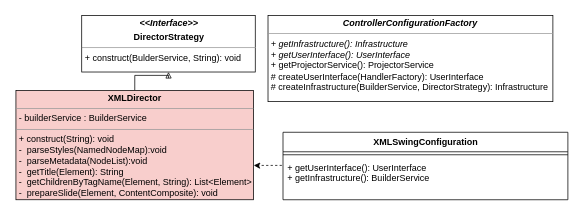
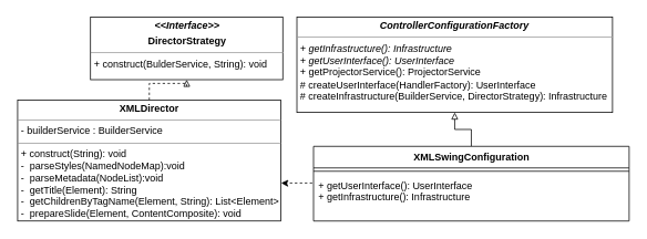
- <mxCell id="3" style="edgeStyle=orthogonalEdgeStyle;rounded=0;orthogonalLoop=1;jettySize=auto;html=1;entryX=0.5;entryY=1;entryDx=0;entryDy=0;endArrow=block;endFill=0;exitX=0.5;exitY=0;exitDx=0;exitDy=0;" edge="1" parent="1" source="4" target="2"><mxGeometry relative="1" as="geometry" /></mxCell>
+ <mxCell id="3" style="edgeStyle=orthogonalEdgeStyle;rounded=0;orthogonalLoop=1;jettySize=auto;html=1;entryX=0.5;entryY=1;entryDx=0;entryDy=0;endArrow=block;endFill=0;exitX=0.5;exitY=0;exitDx=0;exitDy=0;dashed=1;" edge="1" parent="1" source="4" target="2"><mxGeometry relative="1" as="geometry" /></mxCell>
+ <mxCell id="7" style="edgeStyle=orthogonalEdgeStyle;rounded=0;orthogonalLoop=1;jettySize=auto;html=1;entryX=0.5;entryY=1;entryDx=0;entryDy=0;startArrow=none;startFill=0;endArrow=block;endFill=0;" edge="1" parent="1" source="8" target="5"><mxGeometry relative="1" as="geometry" /></mxCell>
- <mxCell id="4" value="&lt;p style=&quot;margin:0px;margin-top:4px;text-align:center;&quot;&gt;&lt;b style=&quot;background-color: initial;&quot;&gt;XMLDirector&lt;/b&gt;&lt;br&gt;&lt;/p&gt;&lt;hr size=&quot;1&quot;&gt;&lt;p style=&quot;margin:0px;margin-left:4px;&quot;&gt;- builderService : BuilderService&lt;/p&gt;&lt;hr size=&quot;1&quot;&gt;&lt;p style=&quot;margin:0px;margin-left:4px;&quot;&gt;&lt;span style=&quot;background-color: initial;&quot;&gt;+ construct(String): void&lt;br&gt;&lt;/span&gt;&lt;/p&gt;&lt;p style=&quot;margin:0px;margin-left:4px;&quot;&gt;&lt;span style=&quot;background-color: initial;&quot;&gt;-&amp;nbsp; parseStyles(NamedNodeMap):void&lt;/span&gt;&lt;/p&gt;&lt;p style=&quot;margin:0px;margin-left:4px;&quot;&gt;&lt;span style=&quot;background-color: initial;&quot;&gt;-&amp;nbsp; parseMetadata(NodeList):void&lt;/span&gt;&lt;/p&gt;&lt;p style=&quot;margin:0px;margin-left:4px;&quot;&gt;&lt;span style=&quot;background-color: initial;&quot;&gt;-&amp;nbsp; getTitle(Element): String&lt;/span&gt;&lt;/p&gt;&lt;p style=&quot;margin:0px;margin-left:4px;&quot;&gt;-&amp;nbsp; getChildrenByTagName(Element, String): List&amp;lt;Element&amp;gt;&lt;/p&gt;&lt;p style=&quot;margin:0px;margin-left:4px;&quot;&gt;-&amp;nbsp; prepareSlide(Element, ContentComposite): void&lt;/p&gt;" style="verticalAlign=top;align=left;overflow=fill;fontSize=12;fontFamily=Helvetica;html=1;fillColor=#f8cecc;" vertex="1" parent="1"><mxGeometry x="20.75" y="120.01" width="317" height="145.87" as="geometry" /></mxCell>
+ <mxCell id="4" value="&lt;p style=&quot;margin:0px;margin-top:4px;text-align:center;&quot;&gt;&lt;b style=&quot;background-color: initial;&quot;&gt;XMLDirector&lt;/b&gt;&lt;br&gt;&lt;/p&gt;&lt;hr size=&quot;1&quot;&gt;&lt;p style=&quot;margin:0px;margin-left:4px;&quot;&gt;- builderService : BuilderService&lt;/p&gt;&lt;hr size=&quot;1&quot;&gt;&lt;p style=&quot;margin:0px;margin-left:4px;&quot;&gt;&lt;span style=&quot;background-color: initial;&quot;&gt;+ construct(String): void&lt;br&gt;&lt;/span&gt;&lt;/p&gt;&lt;p style=&quot;margin:0px;margin-left:4px;&quot;&gt;&lt;span style=&quot;background-color: initial;&quot;&gt;-&amp;nbsp; parseStyles(NamedNodeMap):void&lt;/span&gt;&lt;/p&gt;&lt;p style=&quot;margin:0px;margin-left:4px;&quot;&gt;&lt;span style=&quot;background-color: initial;&quot;&gt;-&amp;nbsp; parseMetadata(NodeList):void&lt;/span&gt;&lt;/p&gt;&lt;p style=&quot;margin:0px;margin-left:4px;&quot;&gt;&lt;span style=&quot;background-color: initial;&quot;&gt;-&amp;nbsp; getTitle(Element): String&lt;/span&gt;&lt;/p&gt;&lt;p style=&quot;margin:0px;margin-left:4px;&quot;&gt;-&amp;nbsp; getChildrenByTagName(Element, String): List&amp;lt;Element&amp;gt;&lt;/p&gt;&lt;p style=&quot;margin:0px;margin-left:4px;&quot;&gt;-&amp;nbsp; prepareSlide(Element, ContentComposite): void&lt;/p&gt;" style="verticalAlign=top;align=left;overflow=fill;fontSize=12;fontFamily=Helvetica;html=1;" vertex="1" parent="1"><mxGeometry x="20.75" y="120.01" width="317" height="145.87" as="geometry" /></mxCell>
- <mxCell id="10" value="+ getUserInterface(): UserInterface&lt;br&gt;+ getInfrastructure(): BuilderService" style="text;strokeColor=none;fillColor=none;align=left;verticalAlign=top;spacingLeft=4;spacingRight=4;overflow=hidden;rotatable=0;points=[[0,0.5],[1,0.5]];portConstraint=eastwest;html=1;" vertex="1" parent="8"><mxGeometry y="34" width="380" height="56" as="geometry" /></mxCell>
+ <mxCell id="10" value="+ getUserInterface(): UserInterface&lt;br&gt;+ getInfrastructure(): Infrastructure" style="text;strokeColor=none;fillColor=none;align=left;verticalAlign=top;spacingLeft=4;spacingRight=4;overflow=hidden;rotatable=0;points=[[0,0.5],[1,0.5]];portConstraint=eastwest;html=1;" vertex="1" parent="8"><mxGeometry y="34" width="380" height="56" as="geometry" /></mxCell>
